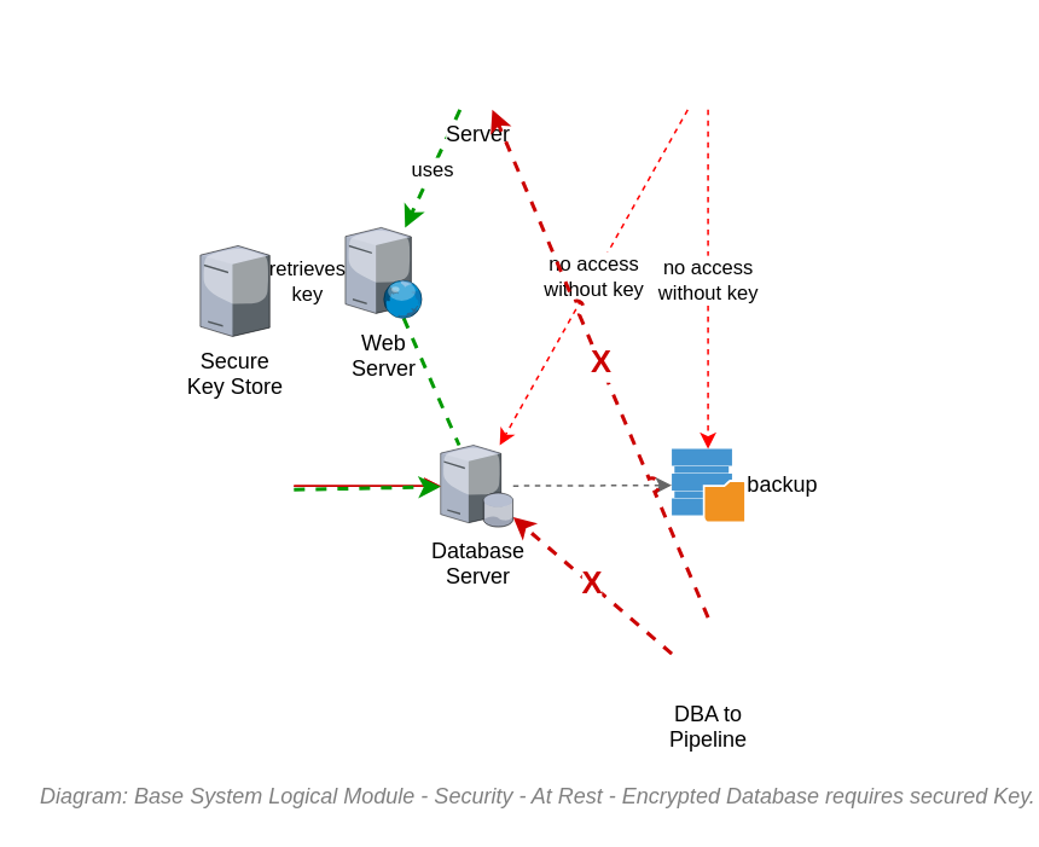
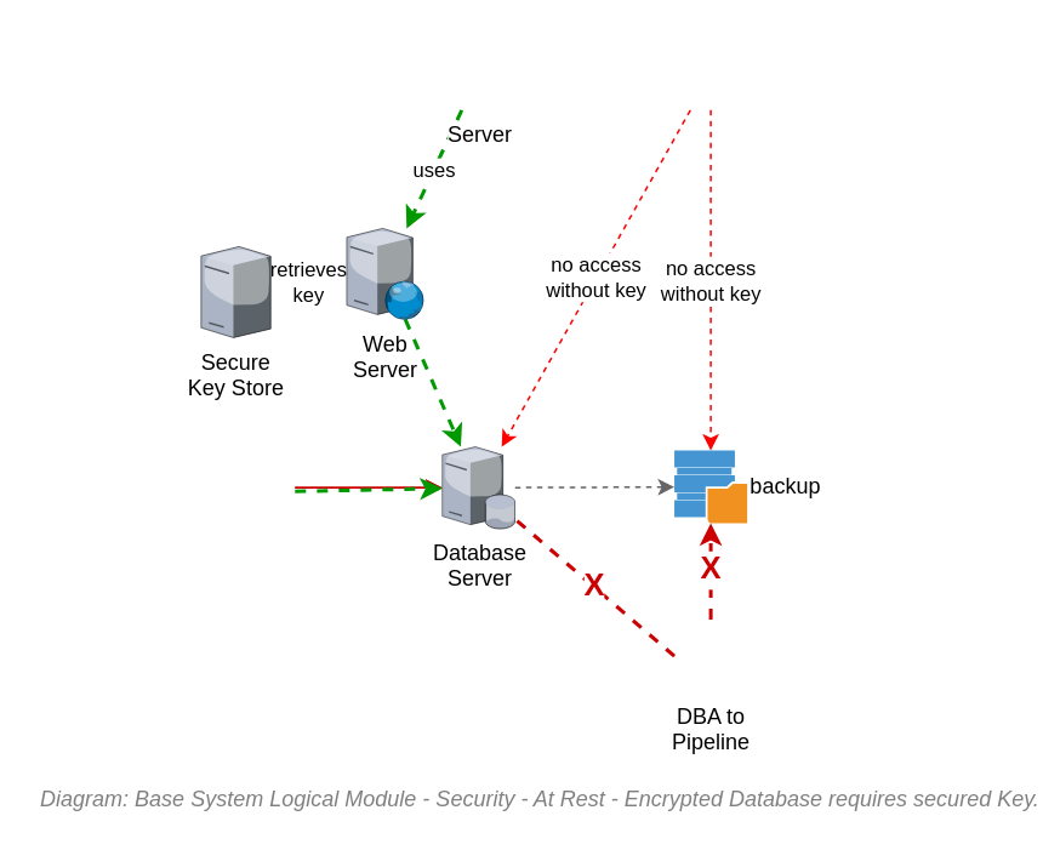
- <mxCell id="21" value="X" style="edgeStyle=none;rounded=0;jumpStyle=arc;orthogonalLoop=1;jettySize=auto;html=1;dashed=1;strokeWidth=2;exitX=0.5;exitY=0;exitDx=0;exitDy=0;strokeColor=#CC0000;fontStyle=1;fontSize=17;fontColor=#CC0000;" edge="1" parent="1" source="19" target="10"><mxGeometry relative="1" as="geometry"><mxPoint x="380" y="370" as="sourcePoint" /><mxPoint x="293" y="295" as="targetPoint" /></mxGeometry></mxCell>
+ <mxCell id="21" value="X" style="edgeStyle=none;rounded=0;jumpStyle=arc;orthogonalLoop=1;jettySize=auto;html=1;dashed=1;strokeWidth=2;exitX=0.5;exitY=0;exitDx=0;exitDy=0;strokeColor=#CC0000;fontStyle=1;fontSize=17;fontColor=#CC0000;" edge="1" parent="1" source="19" target="8"><mxGeometry relative="1" as="geometry"><mxPoint x="380" y="370" as="sourcePoint" /><mxPoint x="293" y="295" as="targetPoint" /></mxGeometry></mxCell>
- <mxCell id="4" style="edgeStyle=none;rounded=0;jumpStyle=arc;orthogonalLoop=1;jettySize=auto;html=1;dashed=1;strokeWidth=2;strokeColor=#009900;endArrow=none;" edge="1" parent="1" source="6" target="3"><mxGeometry relative="1" as="geometry" /></mxCell>
+ <mxCell id="4" style="edgeStyle=none;rounded=0;jumpStyle=arc;orthogonalLoop=1;jettySize=auto;html=1;dashed=1;strokeWidth=2;strokeColor=#009900;" edge="1" parent="1" source="6" target="3"><mxGeometry relative="1" as="geometry" /></mxCell>
- <mxCell id="20" value="X" style="edgeStyle=none;rounded=0;jumpStyle=arc;orthogonalLoop=1;jettySize=auto;html=1;dashed=1;strokeWidth=2;exitX=0;exitY=0.5;exitDx=0;exitDy=0;strokeColor=#CC0000;fontStyle=1;fontSize=17;fontColor=#CC0000;" edge="1" parent="1" source="19" target="3"><mxGeometry relative="1" as="geometry"><mxPoint x="292.3" y="-10" as="sourcePoint" /><mxPoint x="262.5" y="169.605" as="targetPoint" /></mxGeometry></mxCell>
+ <mxCell id="20" value="X" style="edgeStyle=none;rounded=0;jumpStyle=arc;orthogonalLoop=1;jettySize=auto;html=1;dashed=1;strokeWidth=2;exitX=0;exitY=0.5;exitDx=0;exitDy=0;strokeColor=#CC0000;fontStyle=1;fontSize=17;fontColor=#CC0000;endArrow=none;" edge="1" parent="1" source="19" target="3"><mxGeometry relative="1" as="geometry"><mxPoint x="292.3" y="-10" as="sourcePoint" /><mxPoint x="262.5" y="169.605" as="targetPoint" /></mxGeometry></mxCell>
